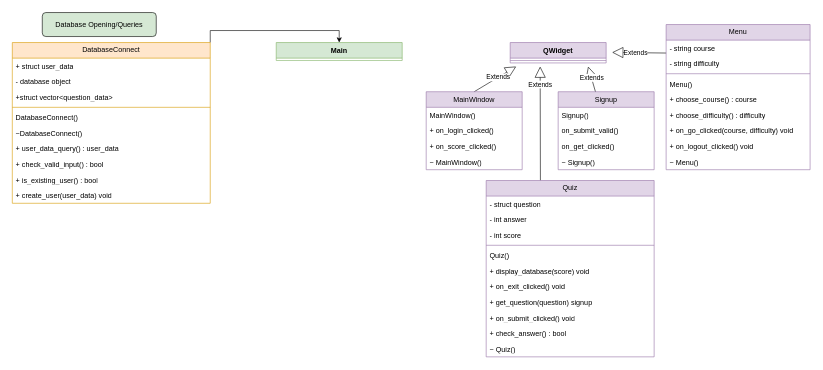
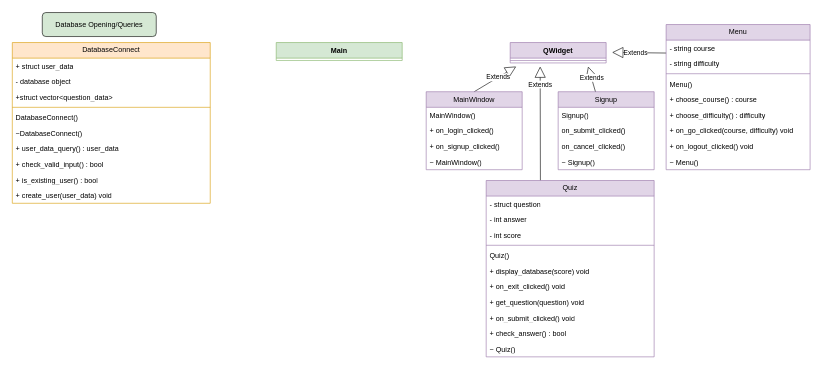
- <mxCell id="41" style="edgeStyle=orthogonalEdgeStyle;rounded=0;orthogonalLoop=1;jettySize=auto;html=1;exitX=1;exitY=0;exitDx=0;exitDy=0;entryX=0.5;entryY=0;entryDx=0;entryDy=0;" edge="1" parent="1" source="42" target="2"><mxGeometry relative="1" as="geometry" /></mxCell>
- <mxCell id="15" value="on_submit_valid()" style="text;strokeColor=none;fillColor=none;align=left;verticalAlign=top;spacingLeft=4;spacingRight=4;overflow=hidden;rotatable=0;points=[[0,0.5],[1,0.5]];portConstraint=eastwest;whiteSpace=wrap;html=1;" vertex="1" parent="13"><mxGeometry y="52" width="160" height="26" as="geometry" /></mxCell>
+ <mxCell id="15" value="on_submit_clicked()" style="text;strokeColor=none;fillColor=none;align=left;verticalAlign=top;spacingLeft=4;spacingRight=4;overflow=hidden;rotatable=0;points=[[0,0.5],[1,0.5]];portConstraint=eastwest;whiteSpace=wrap;html=1;" vertex="1" parent="13"><mxGeometry y="52" width="160" height="26" as="geometry" /></mxCell>
- <mxCell id="11" value="+ on_score_clicked()" style="text;strokeColor=none;fillColor=none;align=left;verticalAlign=top;spacingLeft=4;spacingRight=4;overflow=hidden;rotatable=0;points=[[0,0.5],[1,0.5]];portConstraint=eastwest;whiteSpace=wrap;html=1;" vertex="1" parent="8"><mxGeometry y="78" width="160" height="26" as="geometry" /></mxCell>
+ <mxCell id="11" value="+ on_signup_clicked()" style="text;strokeColor=none;fillColor=none;align=left;verticalAlign=top;spacingLeft=4;spacingRight=4;overflow=hidden;rotatable=0;points=[[0,0.5],[1,0.5]];portConstraint=eastwest;whiteSpace=wrap;html=1;" vertex="1" parent="8"><mxGeometry y="78" width="160" height="26" as="geometry" /></mxCell>
- <mxCell id="16" value="on_get_clicked()" style="text;strokeColor=none;fillColor=none;align=left;verticalAlign=top;spacingLeft=4;spacingRight=4;overflow=hidden;rotatable=0;points=[[0,0.5],[1,0.5]];portConstraint=eastwest;whiteSpace=wrap;html=1;" vertex="1" parent="13"><mxGeometry y="78" width="160" height="26" as="geometry" /></mxCell>
+ <mxCell id="16" value="on_cancel_clicked()" style="text;strokeColor=none;fillColor=none;align=left;verticalAlign=top;spacingLeft=4;spacingRight=4;overflow=hidden;rotatable=0;points=[[0,0.5],[1,0.5]];portConstraint=eastwest;whiteSpace=wrap;html=1;" vertex="1" parent="13"><mxGeometry y="78" width="160" height="26" as="geometry" /></mxCell>
- <mxCell id="37" value="+ get_question(question) signup" style="text;strokeColor=none;fillColor=none;align=left;verticalAlign=top;spacingLeft=4;spacingRight=4;overflow=hidden;rotatable=0;points=[[0,0.5],[1,0.5]];portConstraint=eastwest;whiteSpace=wrap;html=1;" vertex="1" parent="29"><mxGeometry y="190" width="280" height="26" as="geometry" /></mxCell>
+ <mxCell id="37" value="+ get_question(question) void" style="text;strokeColor=none;fillColor=none;align=left;verticalAlign=top;spacingLeft=4;spacingRight=4;overflow=hidden;rotatable=0;points=[[0,0.5],[1,0.5]];portConstraint=eastwest;whiteSpace=wrap;html=1;" vertex="1" parent="29"><mxGeometry y="190" width="280" height="26" as="geometry" /></mxCell>
